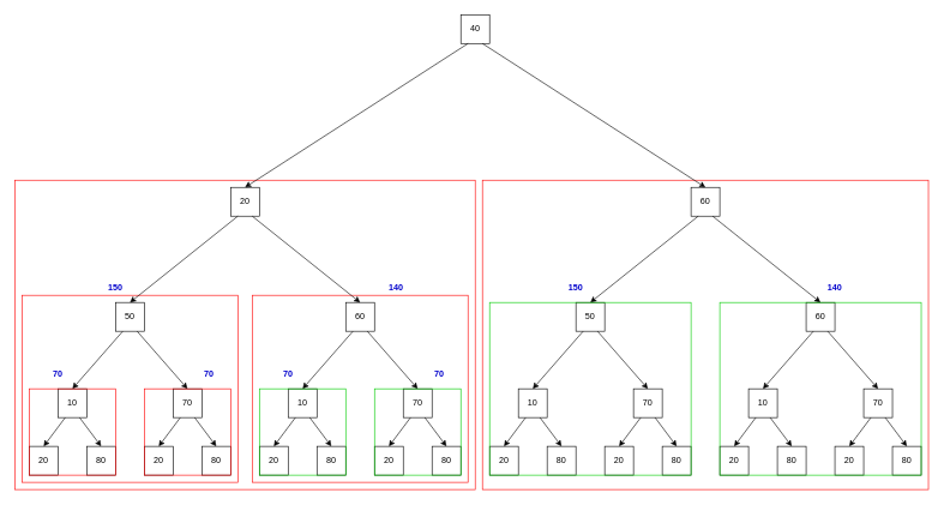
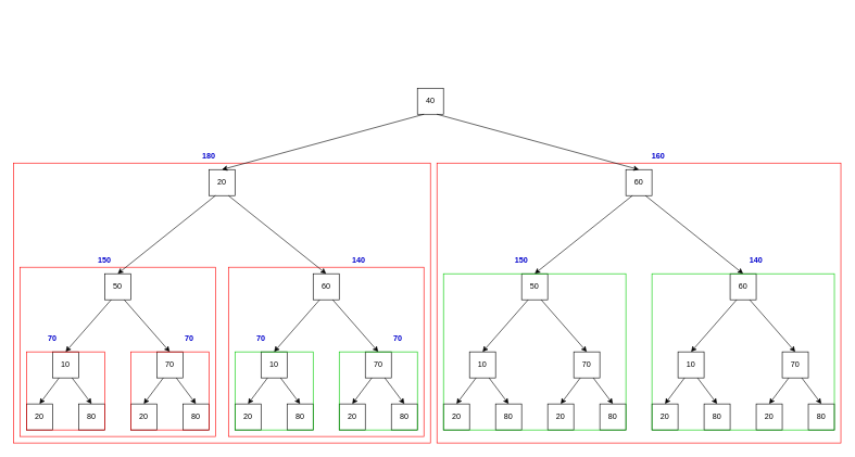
- <mxCell id="6" value="40" style="whiteSpace=wrap;html=1;aspect=fixed;" vertex="1" parent="1"><mxGeometry x="640" y="20" width="40" height="40" as="geometry" /></mxCell>
+ <mxCell id="6" value="40" style="whiteSpace=wrap;html=1;aspect=fixed;" vertex="1" parent="1"><mxGeometry x="640" y="135" width="40" height="40" as="geometry" /></mxCell>
+ <mxCell id="75" value="&lt;font color=&quot;#0000cc&quot;&gt;&lt;b&gt;180&lt;/b&gt;&lt;/font&gt;" style="text;html=1;strokeColor=none;fillColor=none;align=center;verticalAlign=middle;whiteSpace=wrap;rounded=0;" vertex="1" parent="1"><mxGeometry x="300" y="230" width="40" height="20" as="geometry" /></mxCell>
+ <mxCell id="78" value="&lt;font color=&quot;#0000cc&quot;&gt;&lt;b&gt;160&lt;/b&gt;&lt;/font&gt;" style="text;html=1;strokeColor=none;fillColor=none;align=center;verticalAlign=middle;whiteSpace=wrap;rounded=0;" vertex="1" parent="1"><mxGeometry x="990" y="230" width="40" height="20" as="geometry" /></mxCell>
